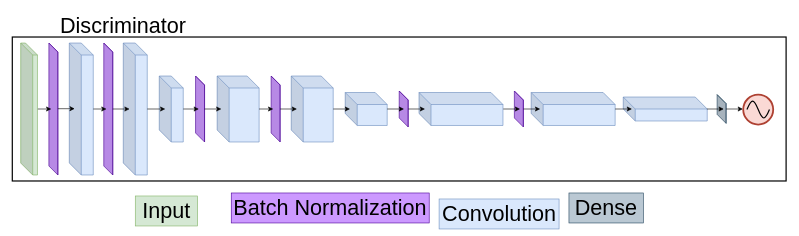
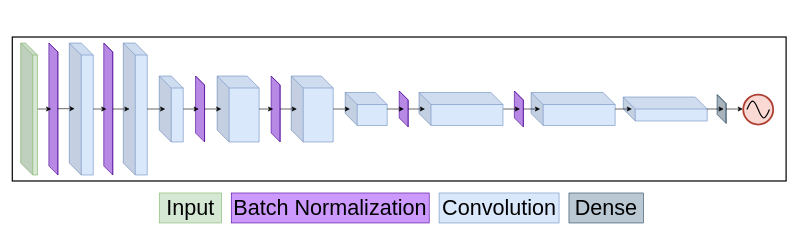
- <mxCell id="3" value="Discriminator" style="text;html=1;strokeColor=none;fillColor=none;align=center;verticalAlign=middle;whiteSpace=wrap;rounded=0;shadow=0;fontSize=36;" parent="1" vertex="1"><mxGeometry x="20" y="20.5" width="370" height="40" as="geometry" /></mxCell>
- <mxCell id="5" value="Input" style="text;html=1;strokeColor=#82b366;fillColor=#d5e8d4;align=center;verticalAlign=middle;whiteSpace=wrap;rounded=0;fontSize=36;" parent="1" vertex="1"><mxGeometry x="225" y="326" width="104" height="50" as="geometry" /></mxCell>
+ <mxCell id="5" value="Input" style="text;html=1;strokeColor=#82b366;fillColor=#d5e8d4;align=center;verticalAlign=middle;whiteSpace=wrap;rounded=0;fontSize=36;" parent="1" vertex="1"><mxGeometry x="265" y="321" width="104" height="50" as="geometry" /></mxCell>
- <mxCell id="6" value="Convolution" style="text;html=1;strokeColor=#6c8ebf;fillColor=#dae8fc;align=center;verticalAlign=middle;whiteSpace=wrap;rounded=0;fontSize=36;" parent="1" vertex="1"><mxGeometry x="731.5" y="331" width="200" height="50" as="geometry" /></mxCell>
+ <mxCell id="6" value="Convolution" style="text;html=1;strokeColor=#6c8ebf;fillColor=#dae8fc;align=center;verticalAlign=middle;whiteSpace=wrap;rounded=0;fontSize=36;" parent="1" vertex="1"><mxGeometry x="731.5" y="321" width="200" height="50" as="geometry" /></mxCell>
